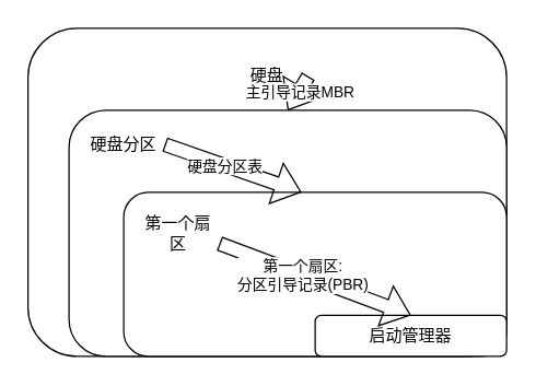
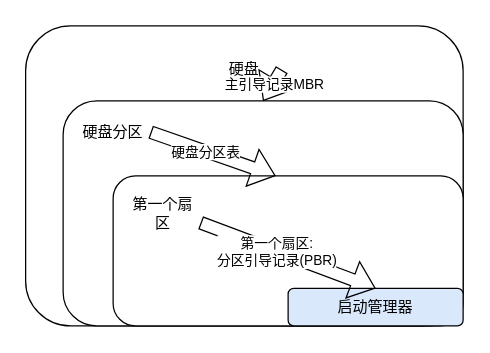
- <mxCell id="12" value="启动管理器" style="rounded=1;whiteSpace=wrap;html=1;" vertex="1" parent="1"><mxGeometry x="230" y="230" width="140" height="30" as="geometry" /></mxCell>
+ <mxCell id="12" value="启动管理器" style="rounded=1;whiteSpace=wrap;html=1;fillColor=#dae8fc;" vertex="1" parent="1"><mxGeometry x="230" y="230" width="140" height="30" as="geometry" /></mxCell>
